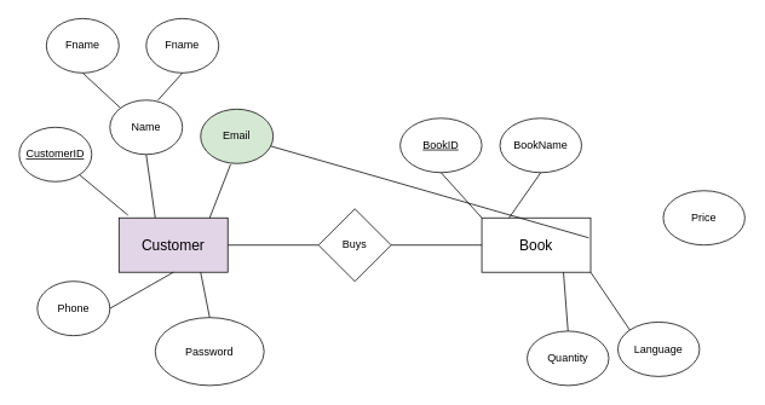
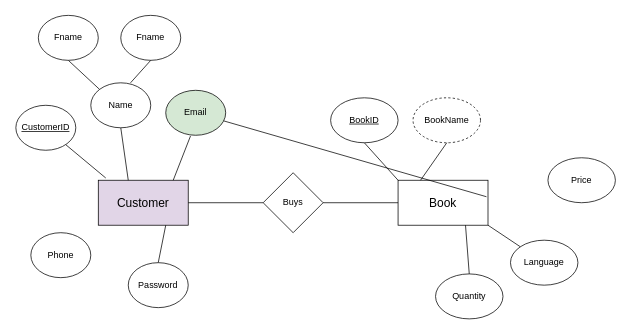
- <mxCell id="23" value="BookName" style="ellipse;whiteSpace=wrap;html=1;" vertex="1" parent="1"><mxGeometry x="550" y="130" width="90" height="60" as="geometry" /></mxCell>
+ <mxCell id="23" value="BookName" style="ellipse;whiteSpace=wrap;html=1;dashed=1;" vertex="1" parent="1"><mxGeometry x="550" y="130" width="90" height="60" as="geometry" /></mxCell>
- <mxCell id="6" value="" style="endArrow=none;html=1;rounded=0;exitX=0.5;exitY=1;exitDx=0;exitDy=0;entryX=1;entryY=0.5;entryDx=0;entryDy=0;" edge="1" parent="1" source="2" target="15"><mxGeometry width="50" height="50" relative="1" as="geometry"><mxPoint x="195" y="240" as="sourcePoint" /><mxPoint x="100" y="340" as="targetPoint" /></mxGeometry></mxCell>
- <mxCell id="25" value="Language" style="ellipse;whiteSpace=wrap;html=1;" vertex="1" parent="1"><mxGeometry x="680" y="355" width="90" height="60" as="geometry" /></mxCell>
+ <mxCell id="25" value="Language" style="ellipse;whiteSpace=wrap;html=1;" vertex="1" parent="1"><mxGeometry x="680" y="320" width="90" height="60" as="geometry" /></mxCell>
- <mxCell id="16" value="Password" style="ellipse;whiteSpace=wrap;html=1;" vertex="1" parent="1"><mxGeometry x="170" y="350" width="120" height="75" as="geometry" /></mxCell>
+ <mxCell id="16" value="Password" style="ellipse;whiteSpace=wrap;html=1;" vertex="1" parent="1"><mxGeometry x="170" y="350" width="80" height="60" as="geometry" /></mxCell>
